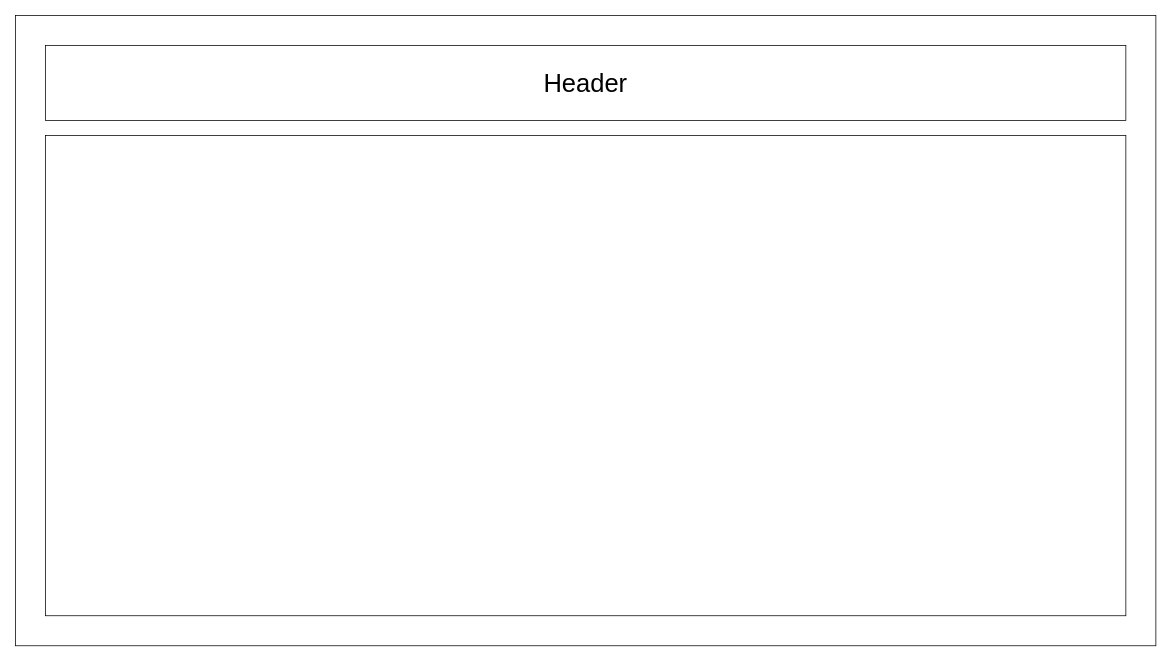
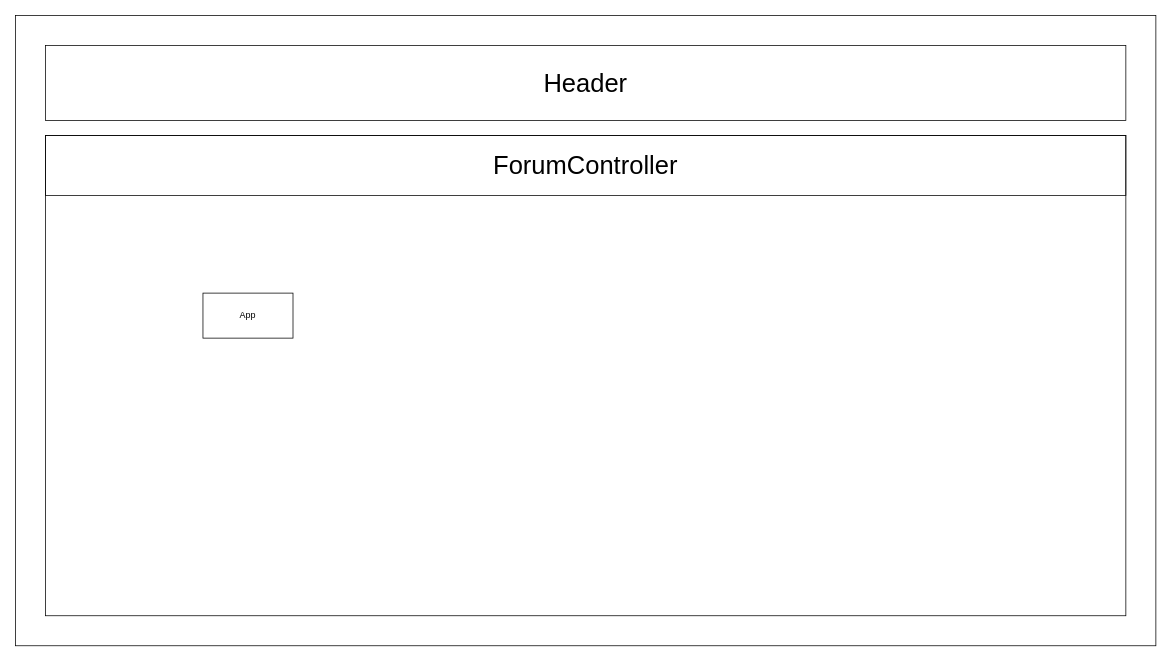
+ <mxCell id="5" value="&lt;font style=&quot;font-size: 34px;&quot;&gt;ForumController&lt;br&gt;&lt;/font&gt;" style="whiteSpace=wrap;html=1;fillColor=none;" vertex="1" parent="1"><mxGeometry x="60" y="180" width="1440" height="80" as="geometry" /></mxCell>
+ <mxCell id="3" value="App" style="rounded=0;whiteSpace=wrap;html=1;" vertex="1" parent="1"><mxGeometry x="270" y="390" width="120" height="60" as="geometry" /></mxCell>
